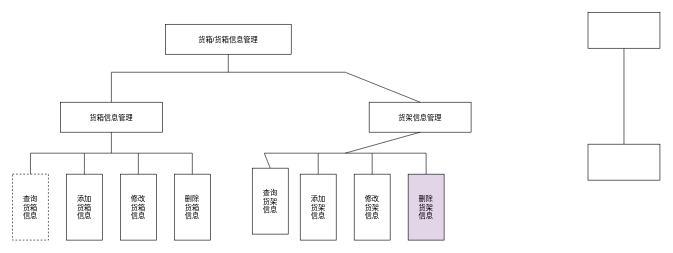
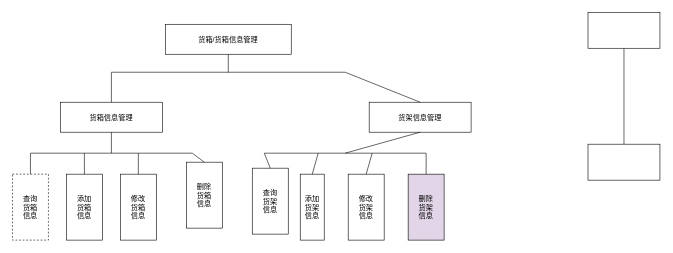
- <mxCell id="8" value="删除&#10;货箱&#10;信息" style="fontStyle=0;fontSize=12;" parent="1" vertex="1"><mxGeometry x="290" y="290" width="60" height="110" as="geometry" /></mxCell>
+ <mxCell id="8" value="删除&#10;货箱&#10;信息" style="fontStyle=0;fontSize=12;" parent="1" vertex="1"><mxGeometry x="310" y="270" width="60" height="110" as="geometry" /></mxCell>
- <mxCell id="10" value="添加&#10;货架&#10;信息" style="fontStyle=0;fontSize=12;" parent="1" vertex="1"><mxGeometry x="500" y="290" width="60" height="110" as="geometry" /></mxCell>
+ <mxCell id="10" value="添加&#10;货架&#10;信息" style="fontStyle=0;fontSize=12;" parent="1" vertex="1"><mxGeometry x="500" y="290" width="40" height="110" as="geometry" /></mxCell>
- <mxCell id="11" value="修改&#10;货架&#10;信息" style="fontStyle=0;fontSize=12;" parent="1" vertex="1"><mxGeometry x="590" y="290" width="60" height="110" as="geometry" /></mxCell>
+ <mxCell id="11" value="修改&#10;货架&#10;信息" style="fontStyle=0;fontSize=12;" parent="1" vertex="1"><mxGeometry x="580" y="290" width="60" height="110" as="geometry" /></mxCell>
